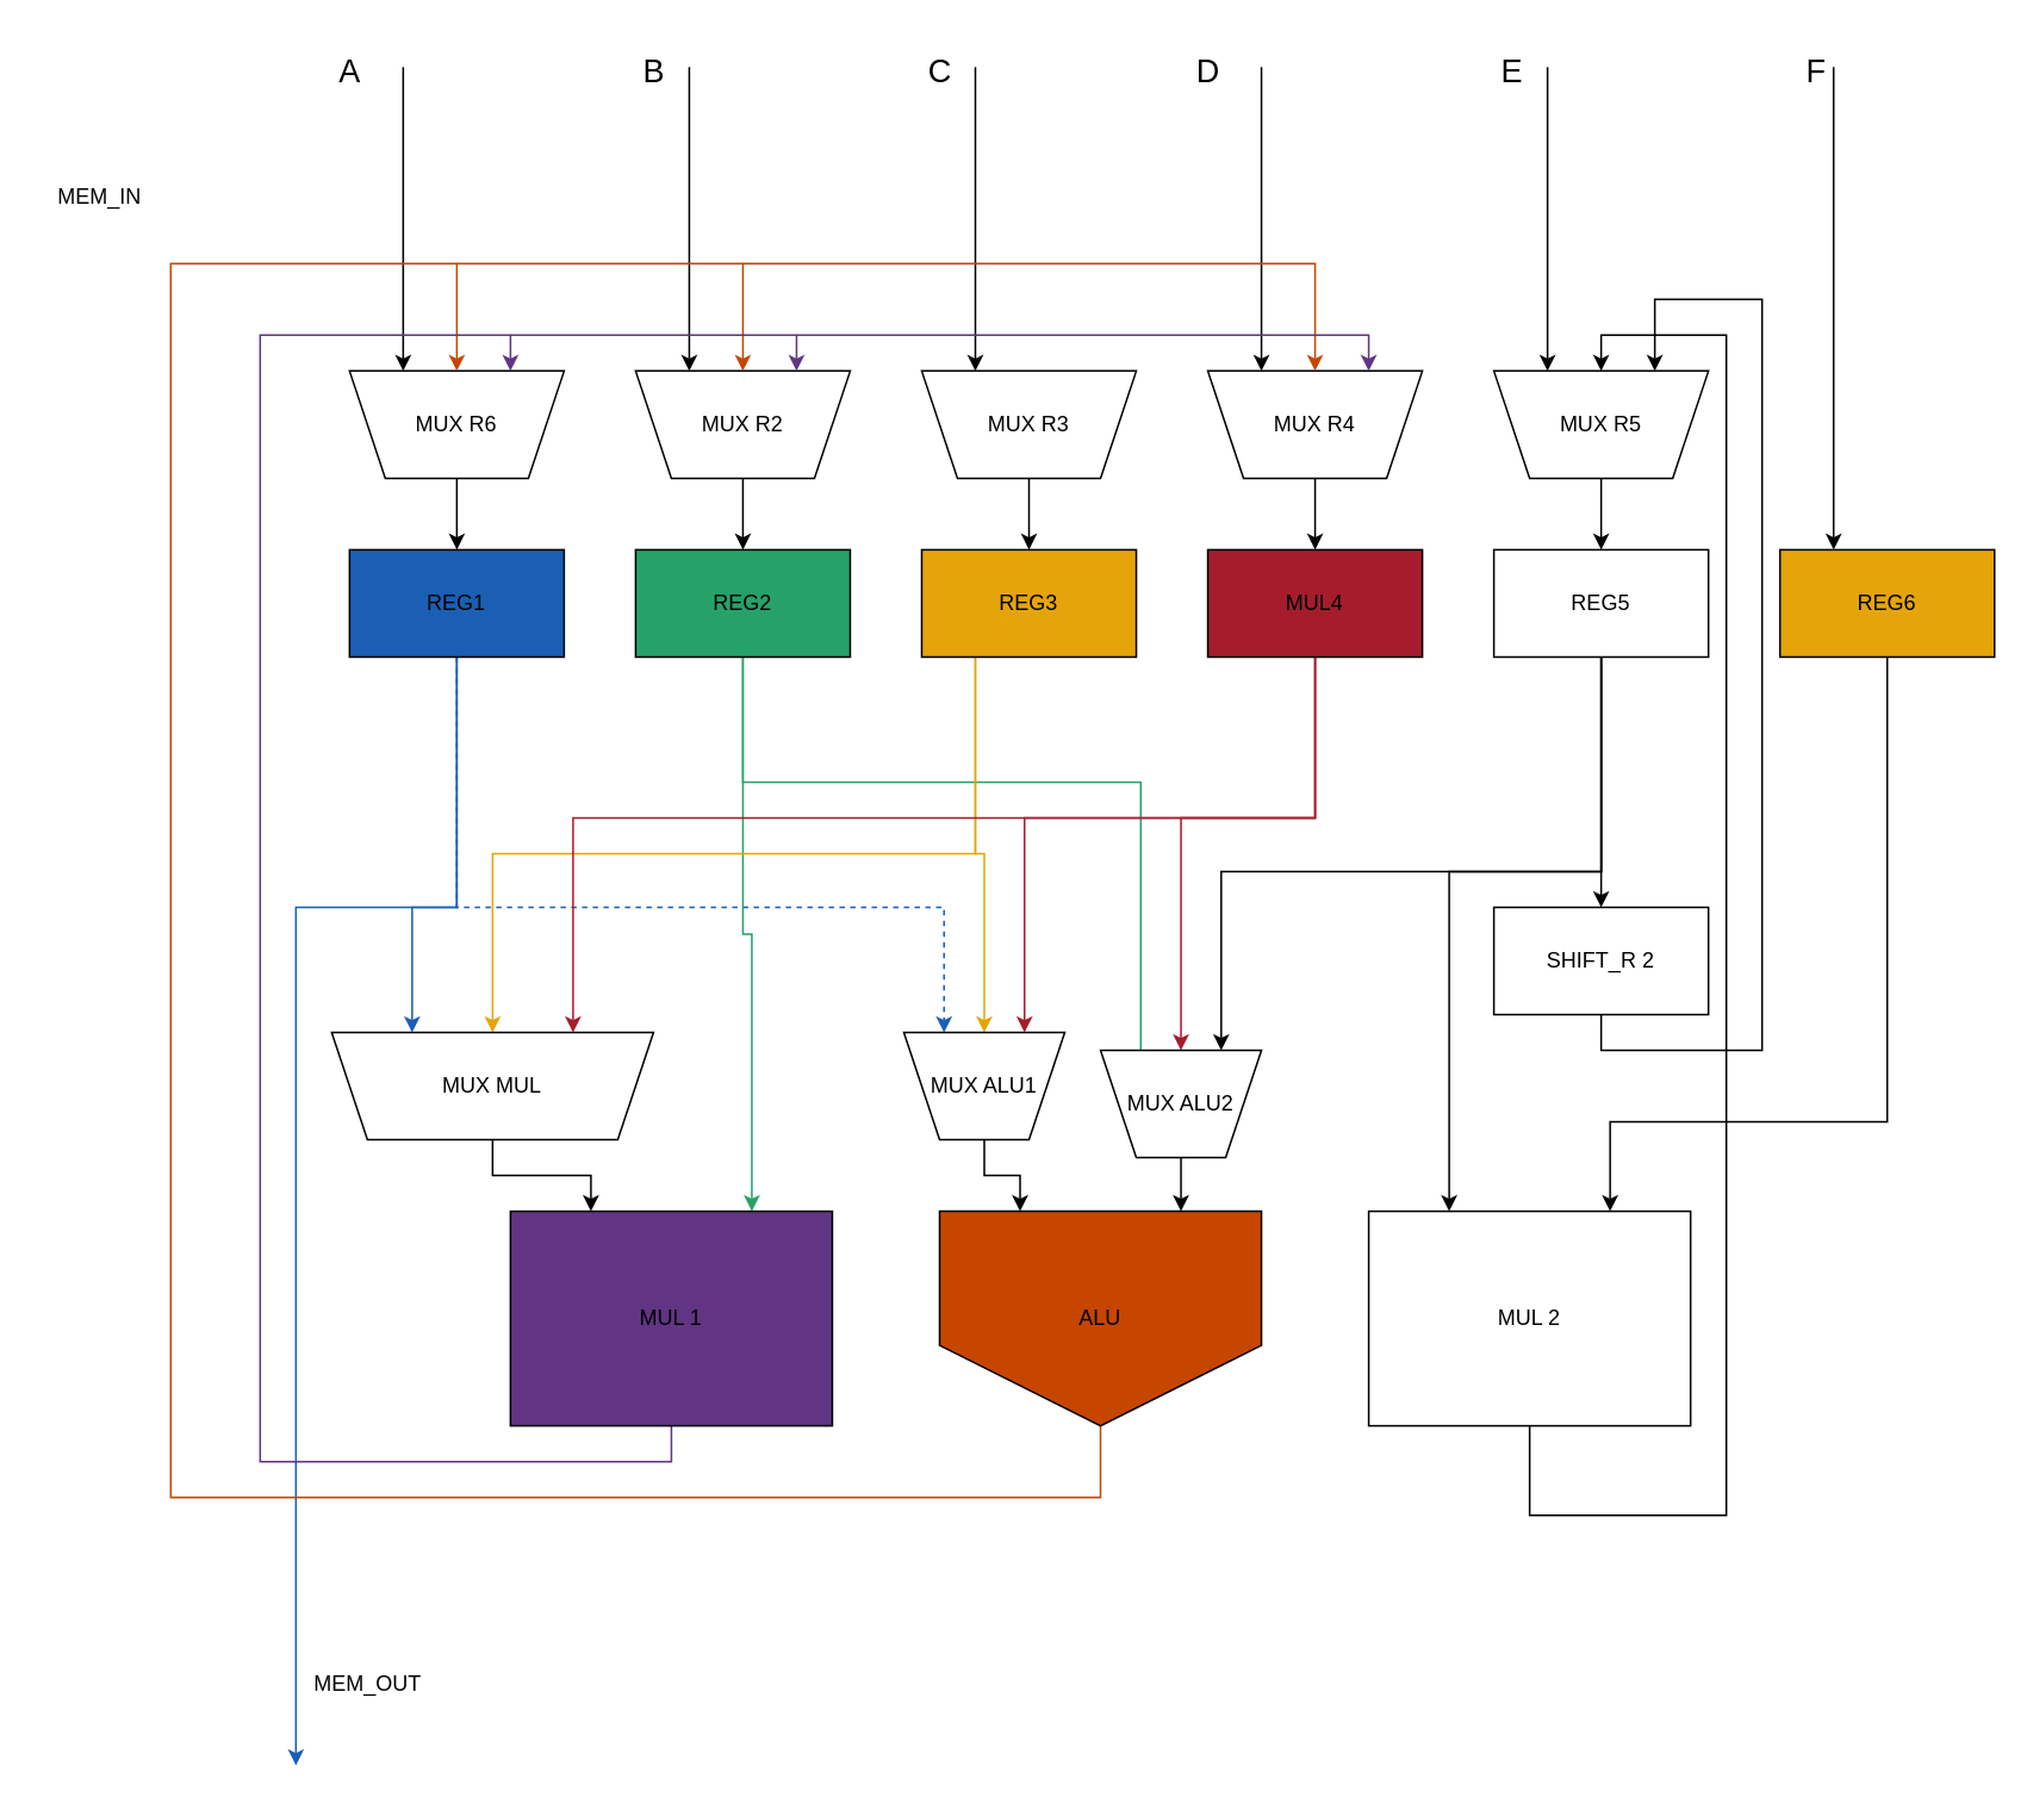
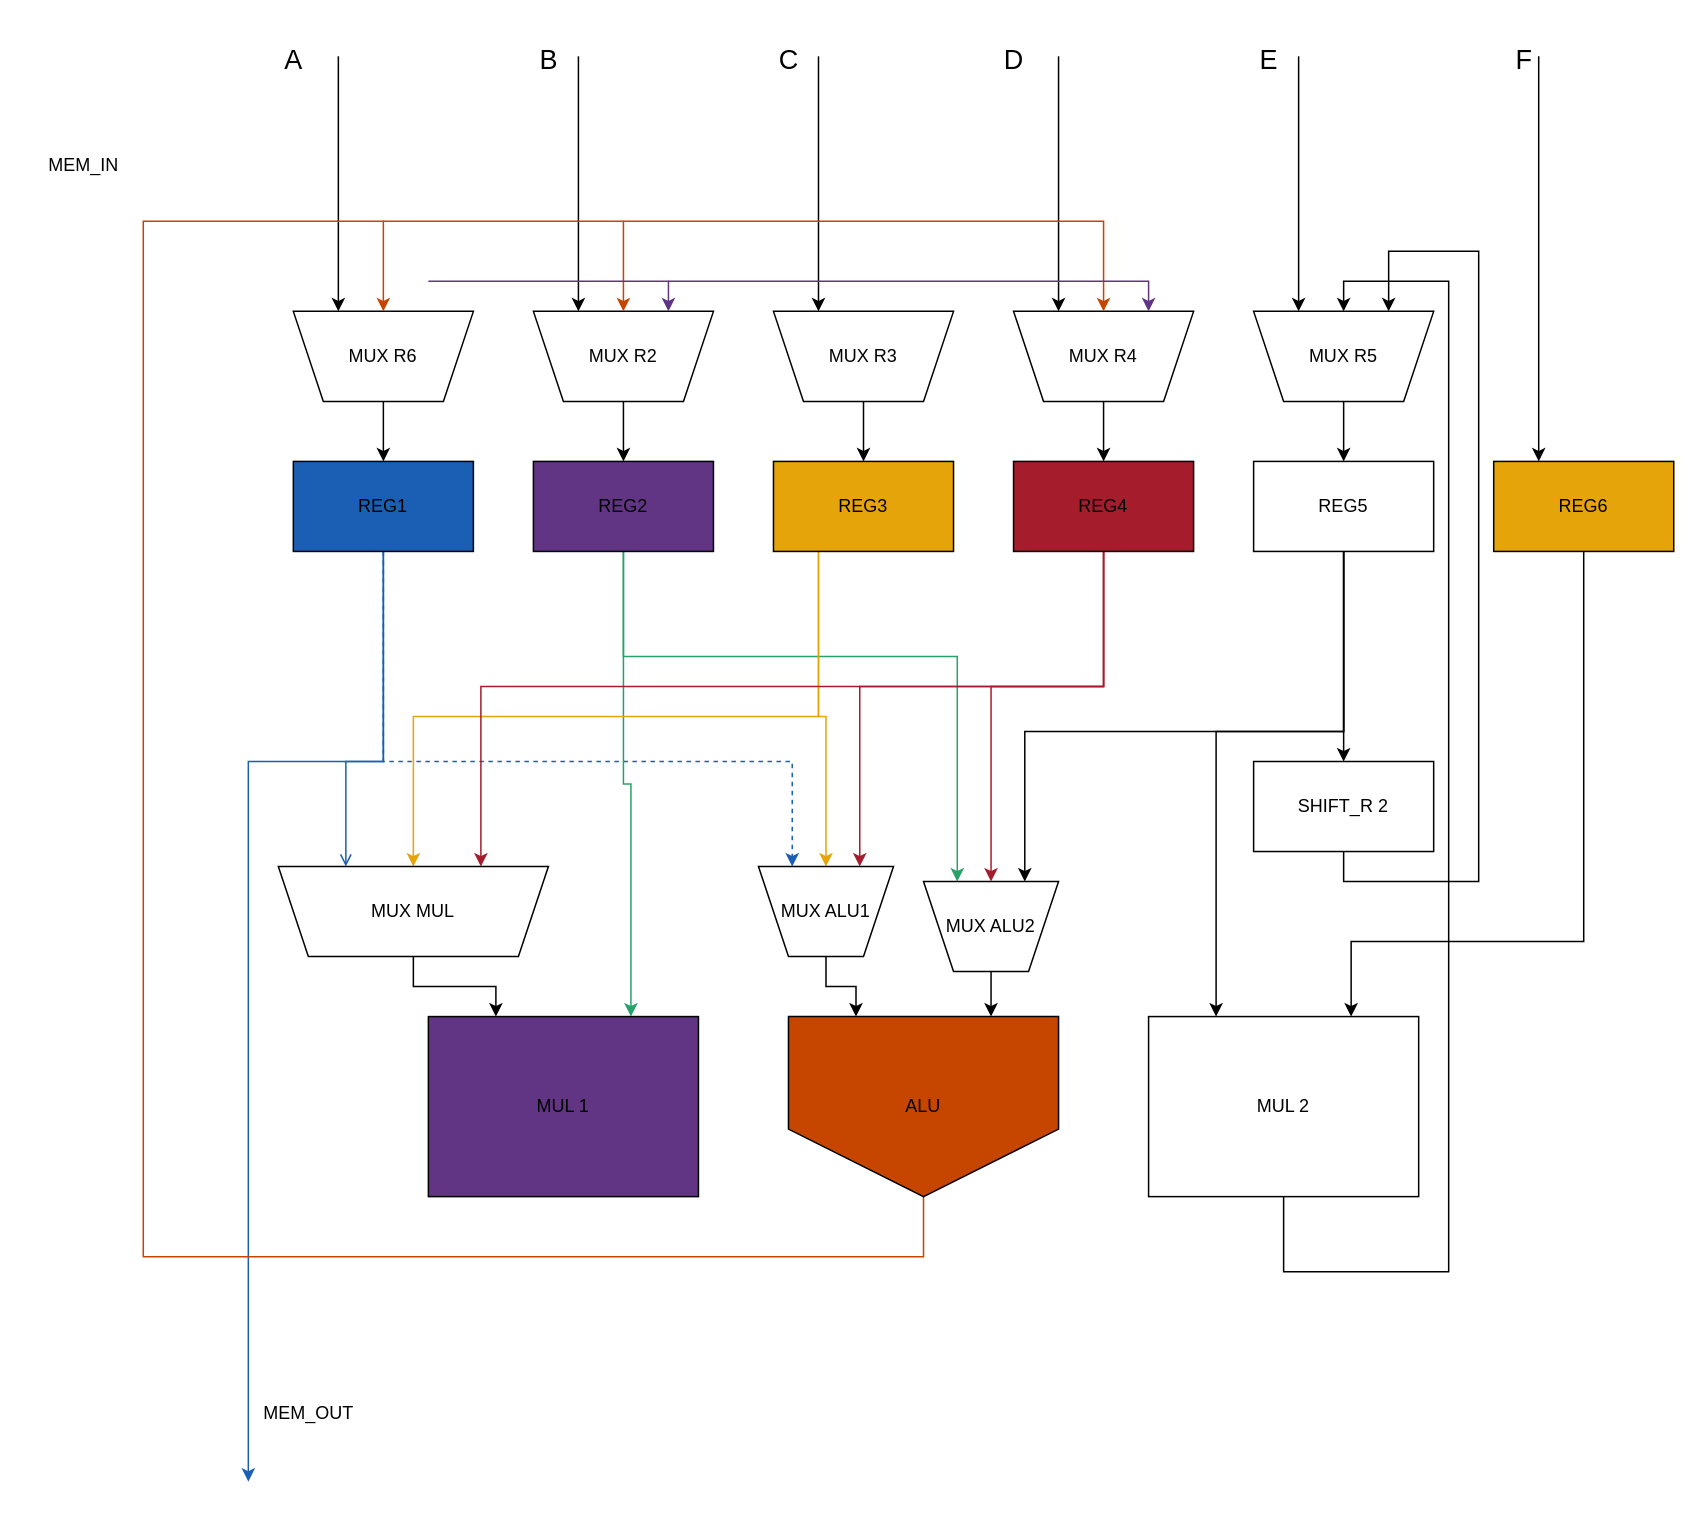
- <mxCell id="8" value="REG2" style="rounded=0;whiteSpace=wrap;html=1;fillColor=#26a269;" parent="1" vertex="1"><mxGeometry x="355" y="307" width="120" height="60" as="geometry" /></mxCell>
+ <mxCell id="8" value="REG2" style="rounded=0;whiteSpace=wrap;html=1;fillColor=#613583;" parent="1" vertex="1"><mxGeometry x="355" y="307" width="120" height="60" as="geometry" /></mxCell>
- <mxCell id="15" value="MUL4" style="rounded=0;whiteSpace=wrap;html=1;fillColor=#a51d2d;" parent="1" vertex="1"><mxGeometry x="675" y="307" width="120" height="60" as="geometry" /></mxCell>
+ <mxCell id="15" value="REG4" style="rounded=0;whiteSpace=wrap;html=1;fillColor=#a51d2d;" parent="1" vertex="1"><mxGeometry x="675" y="307" width="120" height="60" as="geometry" /></mxCell>
- <mxCell id="37" style="edgeStyle=orthogonalEdgeStyle;rounded=0;orthogonalLoop=1;jettySize=auto;html=1;exitX=0.5;exitY=1;exitDx=0;exitDy=0;entryX=0.75;entryY=0;entryDx=0;entryDy=0;strokeColor=#613583;" edge="1" parent="1" source="38" target="23"><mxGeometry relative="1" as="geometry"><Array as="points"><mxPoint x="375" y="817" /><mxPoint x="145" y="817" /><mxPoint x="145" y="187" /><mxPoint x="285" y="187" /></Array></mxGeometry></mxCell>
- <mxCell id="2" style="edgeStyle=orthogonalEdgeStyle;rounded=0;orthogonalLoop=1;jettySize=auto;html=1;exitX=0.5;exitY=1;exitDx=0;exitDy=0;entryX=0.25;entryY=0;entryDx=0;entryDy=0;strokeColor=#1a5fb4;" parent="1" source="5" target="43" edge="1"><mxGeometry relative="1" as="geometry"><Array as="points"><mxPoint x="255" y="507" /><mxPoint x="230" y="507" /></Array></mxGeometry></mxCell>
+ <mxCell id="2" style="edgeStyle=orthogonalEdgeStyle;rounded=0;orthogonalLoop=1;jettySize=auto;html=1;exitX=0.5;exitY=1;exitDx=0;exitDy=0;entryX=0.25;entryY=0;entryDx=0;entryDy=0;strokeColor=#1a5fb4;endArrow=open;" parent="1" source="5" target="43" edge="1"><mxGeometry relative="1" as="geometry"><Array as="points"><mxPoint x="255" y="507" /><mxPoint x="230" y="507" /></Array></mxGeometry></mxCell>
- <mxCell id="7" style="edgeStyle=orthogonalEdgeStyle;rounded=0;orthogonalLoop=1;jettySize=auto;html=1;exitX=0.5;exitY=1;exitDx=0;exitDy=0;entryX=0.25;entryY=0;entryDx=0;entryDy=0;strokeColor=#26a269;endArrow=none;" parent="1" source="8" target="47" edge="1"><mxGeometry relative="1" as="geometry"><Array as="points"><mxPoint x="415" y="437" /><mxPoint x="637" y="437" /></Array></mxGeometry></mxCell>
+ <mxCell id="7" style="edgeStyle=orthogonalEdgeStyle;rounded=0;orthogonalLoop=1;jettySize=auto;html=1;exitX=0.5;exitY=1;exitDx=0;exitDy=0;entryX=0.25;entryY=0;entryDx=0;entryDy=0;strokeColor=#26a269;" parent="1" source="8" target="47" edge="1"><mxGeometry relative="1" as="geometry"><Array as="points"><mxPoint x="415" y="437" /><mxPoint x="637" y="437" /></Array></mxGeometry></mxCell>
